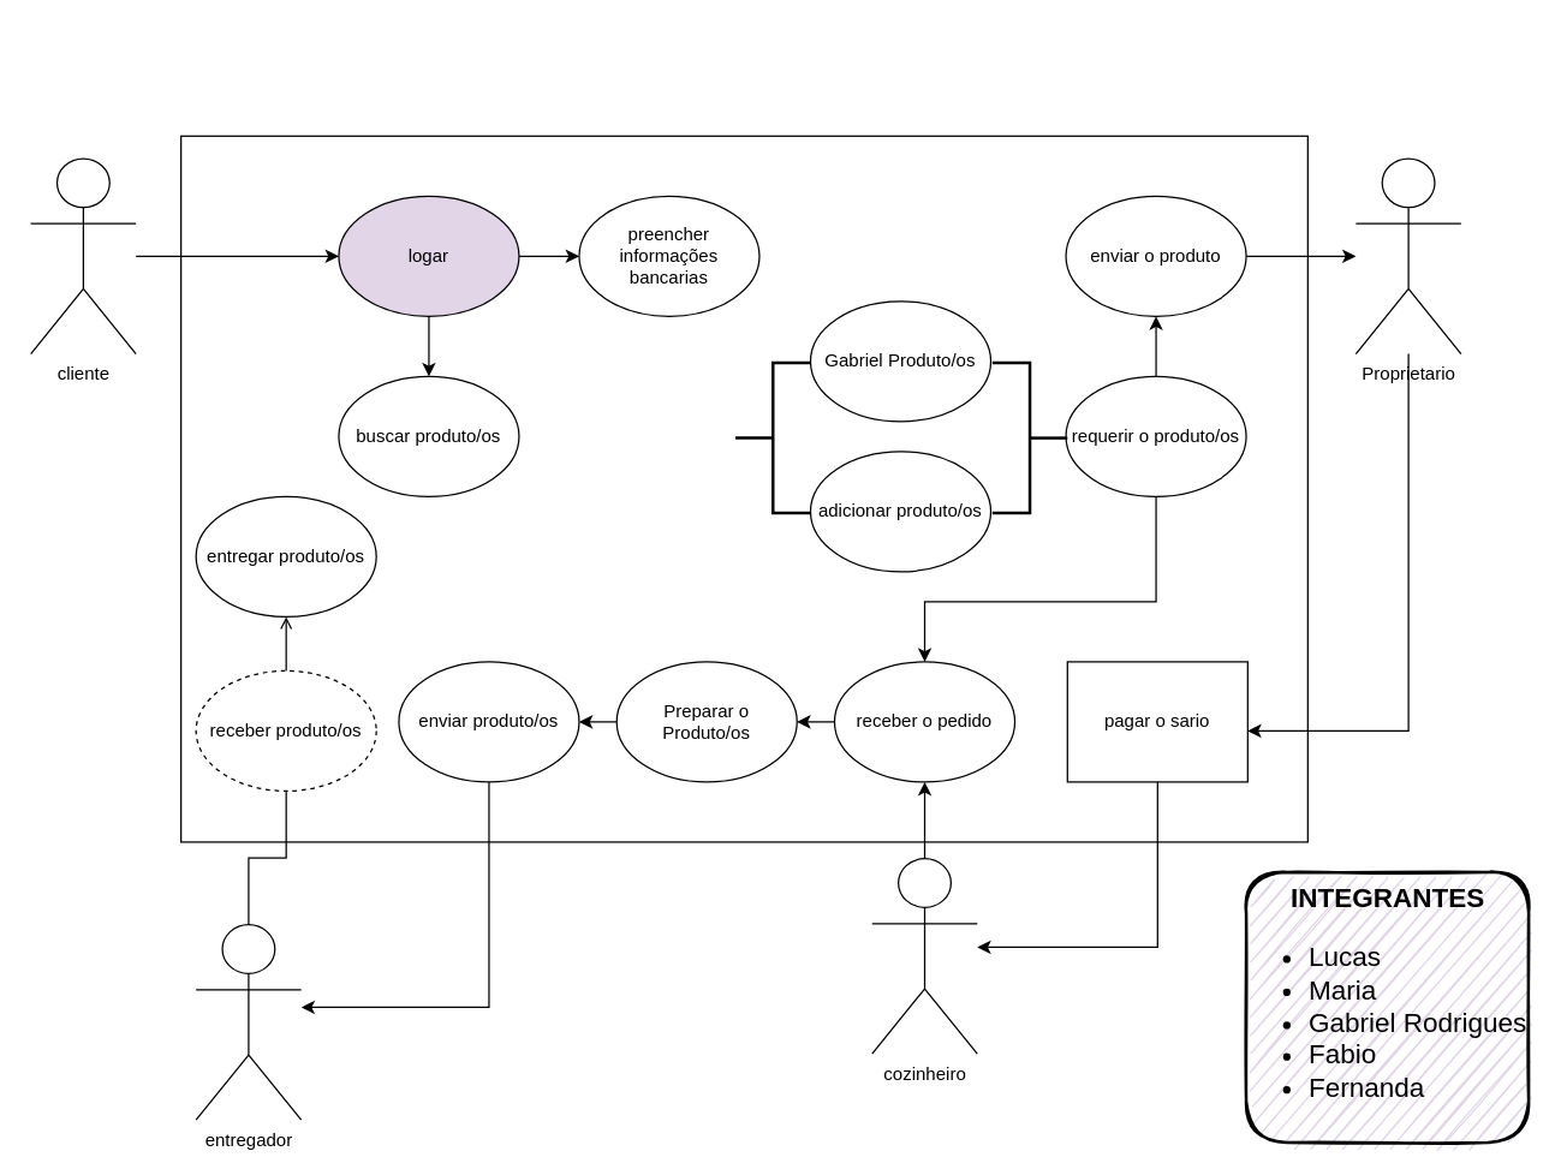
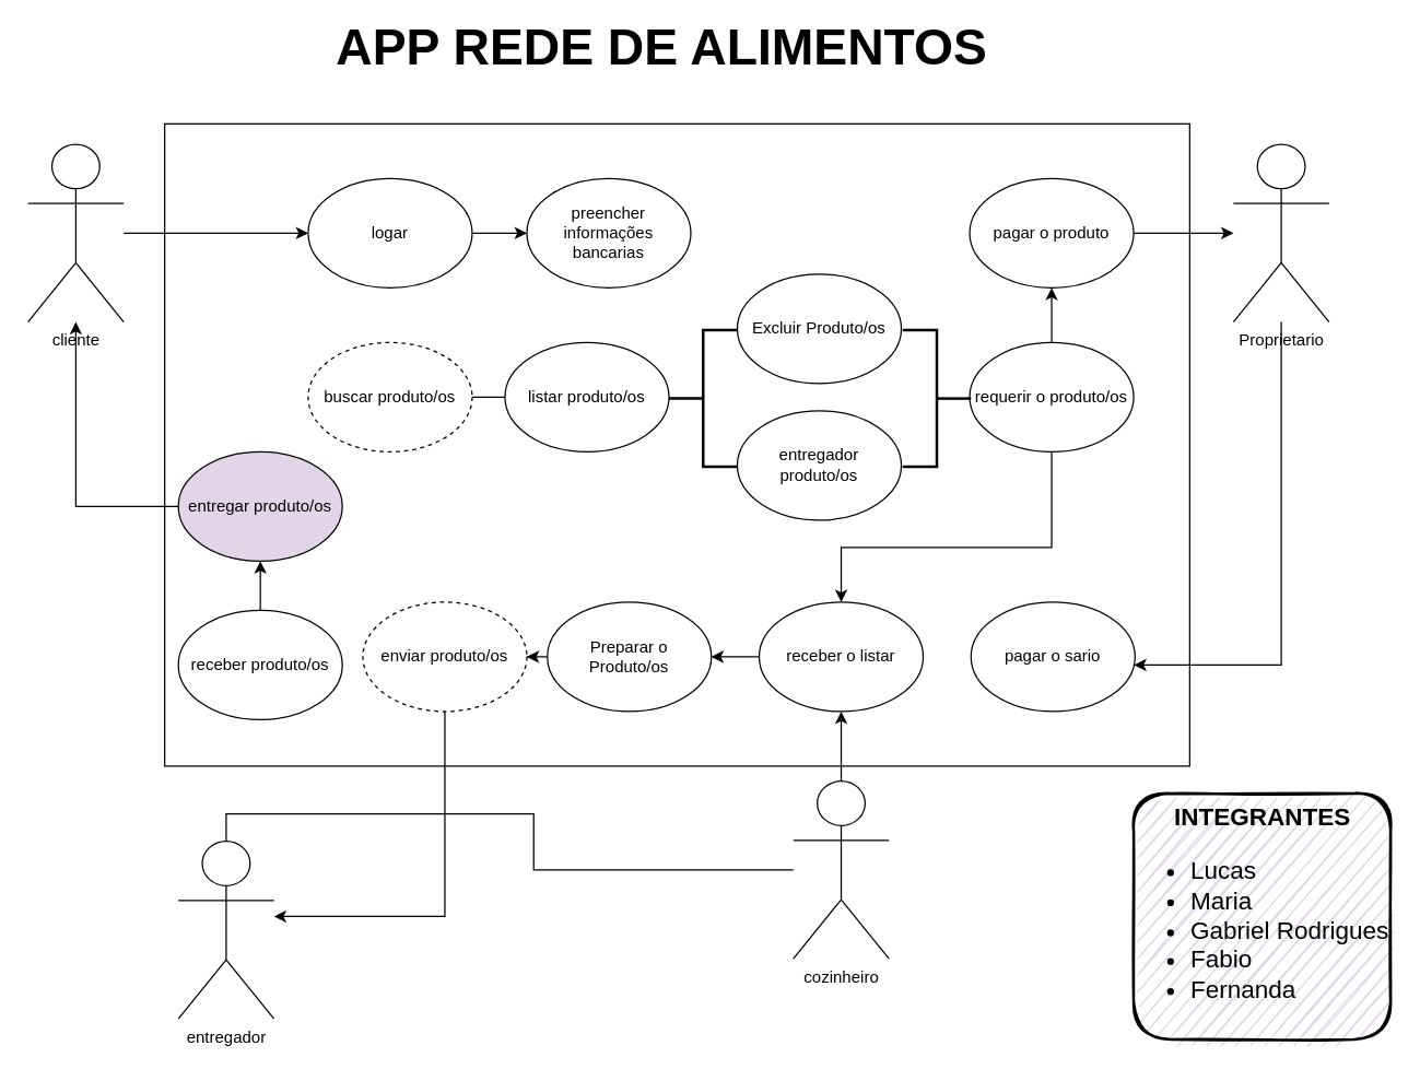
+ <mxCell id="39" value="&lt;b&gt;&lt;font style=&quot;font-size: 37px&quot;&gt;APP REDE DE ALIMENTOS&lt;/font&gt;&lt;/b&gt;" style="text;html=1;strokeColor=none;fillColor=none;align=center;verticalAlign=middle;whiteSpace=wrap;rounded=0;" parent="1" vertex="1"><mxGeometry x="209" y="20" width="550" height="30" as="geometry" /></mxCell>
- <mxCell id="10" value="logar" style="ellipse;whiteSpace=wrap;html=1;fillColor=#e1d5e7;" parent="1" vertex="1"><mxGeometry x="225" y="130" width="120" height="80" as="geometry" /></mxCell>
+ <mxCell id="10" value="logar" style="ellipse;whiteSpace=wrap;html=1;" parent="1" vertex="1"><mxGeometry x="225" y="130" width="120" height="80" as="geometry" /></mxCell>
- <mxCell id="24" value="enviar o produto" style="ellipse;whiteSpace=wrap;html=1;" parent="1" vertex="1"><mxGeometry x="709" y="130" width="120" height="80" as="geometry" /></mxCell>
+ <mxCell id="24" value="pagar o produto" style="ellipse;whiteSpace=wrap;html=1;" parent="1" vertex="1"><mxGeometry x="709" y="130" width="120" height="80" as="geometry" /></mxCell>
- <mxCell id="8" value="" style="edgeStyle=orthogonalEdgeStyle;rounded=0;orthogonalLoop=1;jettySize=auto;html=1;" parent="1" source="10" target="11" edge="1"><mxGeometry relative="1" as="geometry" /></mxCell>
- <mxCell id="20" value="Gabriel Produto/os" style="ellipse;whiteSpace=wrap;html=1;" parent="1" vertex="1"><mxGeometry x="539" y="200" width="120" height="80" as="geometry" /></mxCell>
+ <mxCell id="20" value="Excluir Produto/os" style="ellipse;whiteSpace=wrap;html=1;" parent="1" vertex="1"><mxGeometry x="539" y="200" width="120" height="80" as="geometry" /></mxCell>
- <mxCell id="11" value="buscar produto/os" style="ellipse;whiteSpace=wrap;html=1;" parent="1" vertex="1"><mxGeometry x="225" y="250" width="120" height="80" as="geometry" /></mxCell>
+ <mxCell id="11" value="buscar produto/os" style="ellipse;whiteSpace=wrap;html=1;dashed=1;" parent="1" vertex="1"><mxGeometry x="225" y="250" width="120" height="80" as="geometry" /></mxCell>
+ <mxCell id="15" value="" style="edgeStyle=orthogonalEdgeStyle;rounded=0;orthogonalLoop=1;jettySize=auto;html=1;entryX=0;entryY=0.5;entryDx=0;entryDy=0;startArrow=none;endArrow=none;" parent="1" source="11" target="14" edge="1"><mxGeometry relative="1" as="geometry"><mxPoint x="355" y="280" as="sourcePoint" /><mxPoint x="575" y="175" as="targetPoint" /></mxGeometry></mxCell>
+ <mxCell id="14" value="listar produto/os" style="ellipse;whiteSpace=wrap;html=1;" parent="1" vertex="1"><mxGeometry x="369" y="250" width="120" height="80" as="geometry" /></mxCell>
- <mxCell id="16" value="adicionar produto/os" style="ellipse;whiteSpace=wrap;html=1;" parent="1" vertex="1"><mxGeometry x="539" y="300" width="120" height="80" as="geometry" /></mxCell>
+ <mxCell id="16" value="entregador produto/os" style="ellipse;whiteSpace=wrap;html=1;" parent="1" vertex="1"><mxGeometry x="539" y="300" width="120" height="80" as="geometry" /></mxCell>
+ <mxCell id="35" value="" style="edgeStyle=orthogonalEdgeStyle;rounded=0;orthogonalLoop=1;jettySize=auto;html=1;" parent="1" source="36" target="4" edge="1"><mxGeometry relative="1" as="geometry"><mxPoint x="70" y="270" as="targetPoint" /></mxGeometry></mxCell>
- <mxCell id="36" value="entregar produto/os" style="ellipse;whiteSpace=wrap;html=1;" parent="1" vertex="1"><mxGeometry x="130" y="330" width="120" height="80" as="geometry" /></mxCell>
+ <mxCell id="36" value="entregar produto/os" style="ellipse;whiteSpace=wrap;html=1;fillColor=#e1d5e7;" parent="1" vertex="1"><mxGeometry x="130" y="330" width="120" height="80" as="geometry" /></mxCell>
- <mxCell id="33" style="edgeStyle=orthogonalEdgeStyle;rounded=0;orthogonalLoop=1;jettySize=auto;html=1;exitX=0.5;exitY=0;exitDx=0;exitDy=0;exitPerimeter=0;entryX=0.5;entryY=1;entryDx=0;entryDy=0;startArrow=none;endArrow=open;" parent="1" source="37" target="36" edge="1"><mxGeometry relative="1" as="geometry" /></mxCell>
+ <mxCell id="33" style="edgeStyle=orthogonalEdgeStyle;rounded=0;orthogonalLoop=1;jettySize=auto;html=1;exitX=0.5;exitY=0;exitDx=0;exitDy=0;exitPerimeter=0;entryX=0.5;entryY=1;entryDx=0;entryDy=0;startArrow=none;" parent="1" source="37" target="36" edge="1"><mxGeometry relative="1" as="geometry" /></mxCell>
- <mxCell id="32" value="enviar produto/os" style="ellipse;whiteSpace=wrap;html=1;" parent="1" vertex="1"><mxGeometry x="265" y="440" width="120" height="80" as="geometry" /></mxCell>
+ <mxCell id="32" value="enviar produto/os" style="ellipse;whiteSpace=wrap;html=1;dashed=1;" parent="1" vertex="1"><mxGeometry x="265" y="440" width="120" height="80" as="geometry" /></mxCell>
- <mxCell id="30" value="Preparar o Produto/os" style="ellipse;whiteSpace=wrap;html=1;" parent="1" vertex="1"><mxGeometry x="410" y="440" width="120" height="80" as="geometry" /></mxCell>
+ <mxCell id="30" value="Preparar o Produto/os" style="ellipse;whiteSpace=wrap;html=1;" parent="1" vertex="1"><mxGeometry x="400" y="440" width="120" height="80" as="geometry" /></mxCell>
- <mxCell id="26" value="receber o pedido" style="ellipse;whiteSpace=wrap;html=1;" parent="1" vertex="1"><mxGeometry x="555" y="440" width="120" height="80" as="geometry" /></mxCell>
+ <mxCell id="26" value="receber o listar" style="ellipse;whiteSpace=wrap;html=1;" parent="1" vertex="1"><mxGeometry x="555" y="440" width="120" height="80" as="geometry" /></mxCell>
- <mxCell id="28" value="pagar o sario" style="whiteSpace=wrap;html=1;rounded=0;" parent="1" vertex="1"><mxGeometry x="710" y="440" width="120" height="80" as="geometry" /></mxCell>
+ <mxCell id="28" value="pagar o sario" style="ellipse;whiteSpace=wrap;html=1;" parent="1" vertex="1"><mxGeometry x="710" y="440" width="120" height="80" as="geometry" /></mxCell>
- <mxCell id="37" value="receber produto/os" style="ellipse;whiteSpace=wrap;html=1;dashed=1;" parent="1" vertex="1"><mxGeometry x="130" y="446" width="120" height="80" as="geometry" /></mxCell>
+ <mxCell id="37" value="receber produto/os" style="ellipse;whiteSpace=wrap;html=1;" parent="1" vertex="1"><mxGeometry x="130" y="446" width="120" height="80" as="geometry" /></mxCell>
- <mxCell id="38" value="" style="edgeStyle=orthogonalEdgeStyle;rounded=0;orthogonalLoop=1;jettySize=auto;html=1;exitX=0.5;exitY=0;exitDx=0;exitDy=0;exitPerimeter=0;entryX=0.5;entryY=1;entryDx=0;entryDy=0;endArrow=none;" parent="1" source="34" target="37" edge="1"><mxGeometry relative="1" as="geometry"><mxPoint x="165" y="615" as="sourcePoint" /><mxPoint x="190" y="410" as="targetPoint" /></mxGeometry></mxCell>
+ <mxCell id="38" value="" style="edgeStyle=orthogonalEdgeStyle;rounded=0;orthogonalLoop=1;jettySize=auto;html=1;exitX=0.5;exitY=0;exitDx=0;exitDy=0;exitPerimeter=0;endArrow=none;" parent="1" source="34" target="7" edge="1"><mxGeometry relative="1" as="geometry"><mxPoint x="165" y="615" as="sourcePoint" /><mxPoint x="190" y="410" as="targetPoint" /></mxGeometry></mxCell>
- <mxCell id="27" style="edgeStyle=orthogonalEdgeStyle;rounded=0;orthogonalLoop=1;jettySize=auto;html=1;exitX=0.5;exitY=1;exitDx=0;exitDy=0;" parent="1" source="28" target="7" edge="1"><mxGeometry relative="1" as="geometry"><mxPoint x="670" y="670" as="targetPoint" /><Array as="points"><mxPoint x="770" y="630" /></Array></mxGeometry></mxCell>
